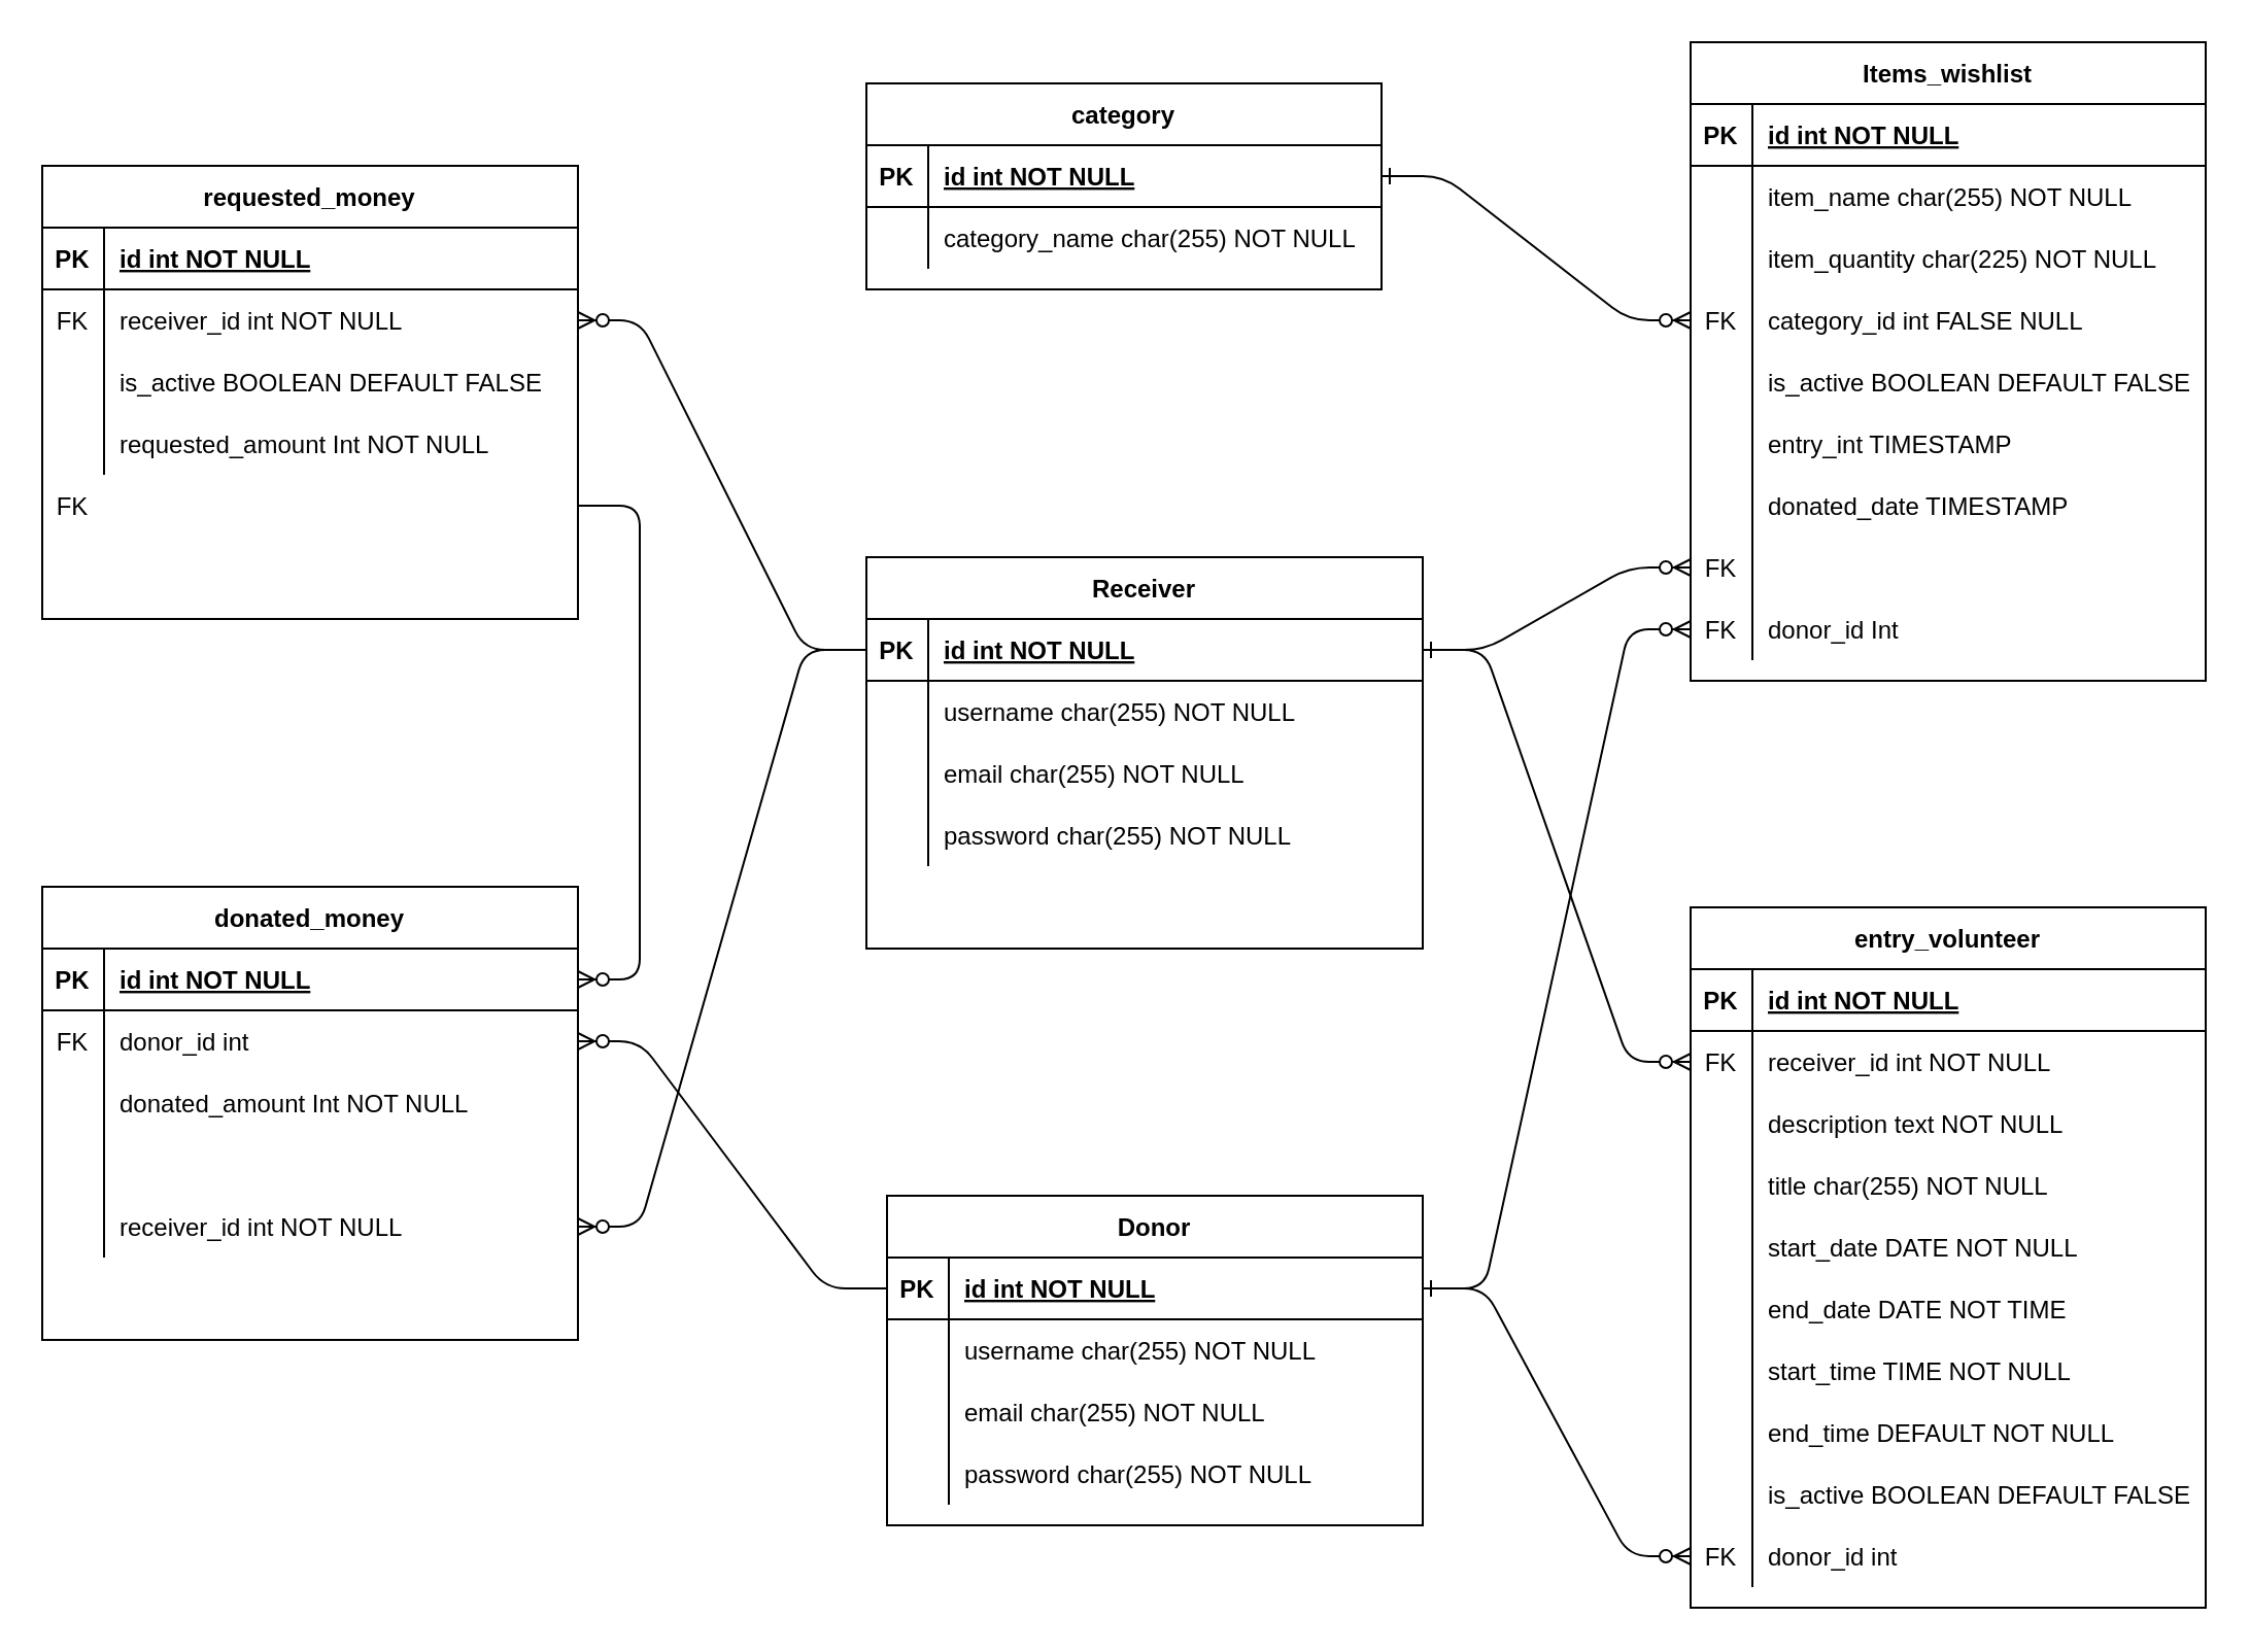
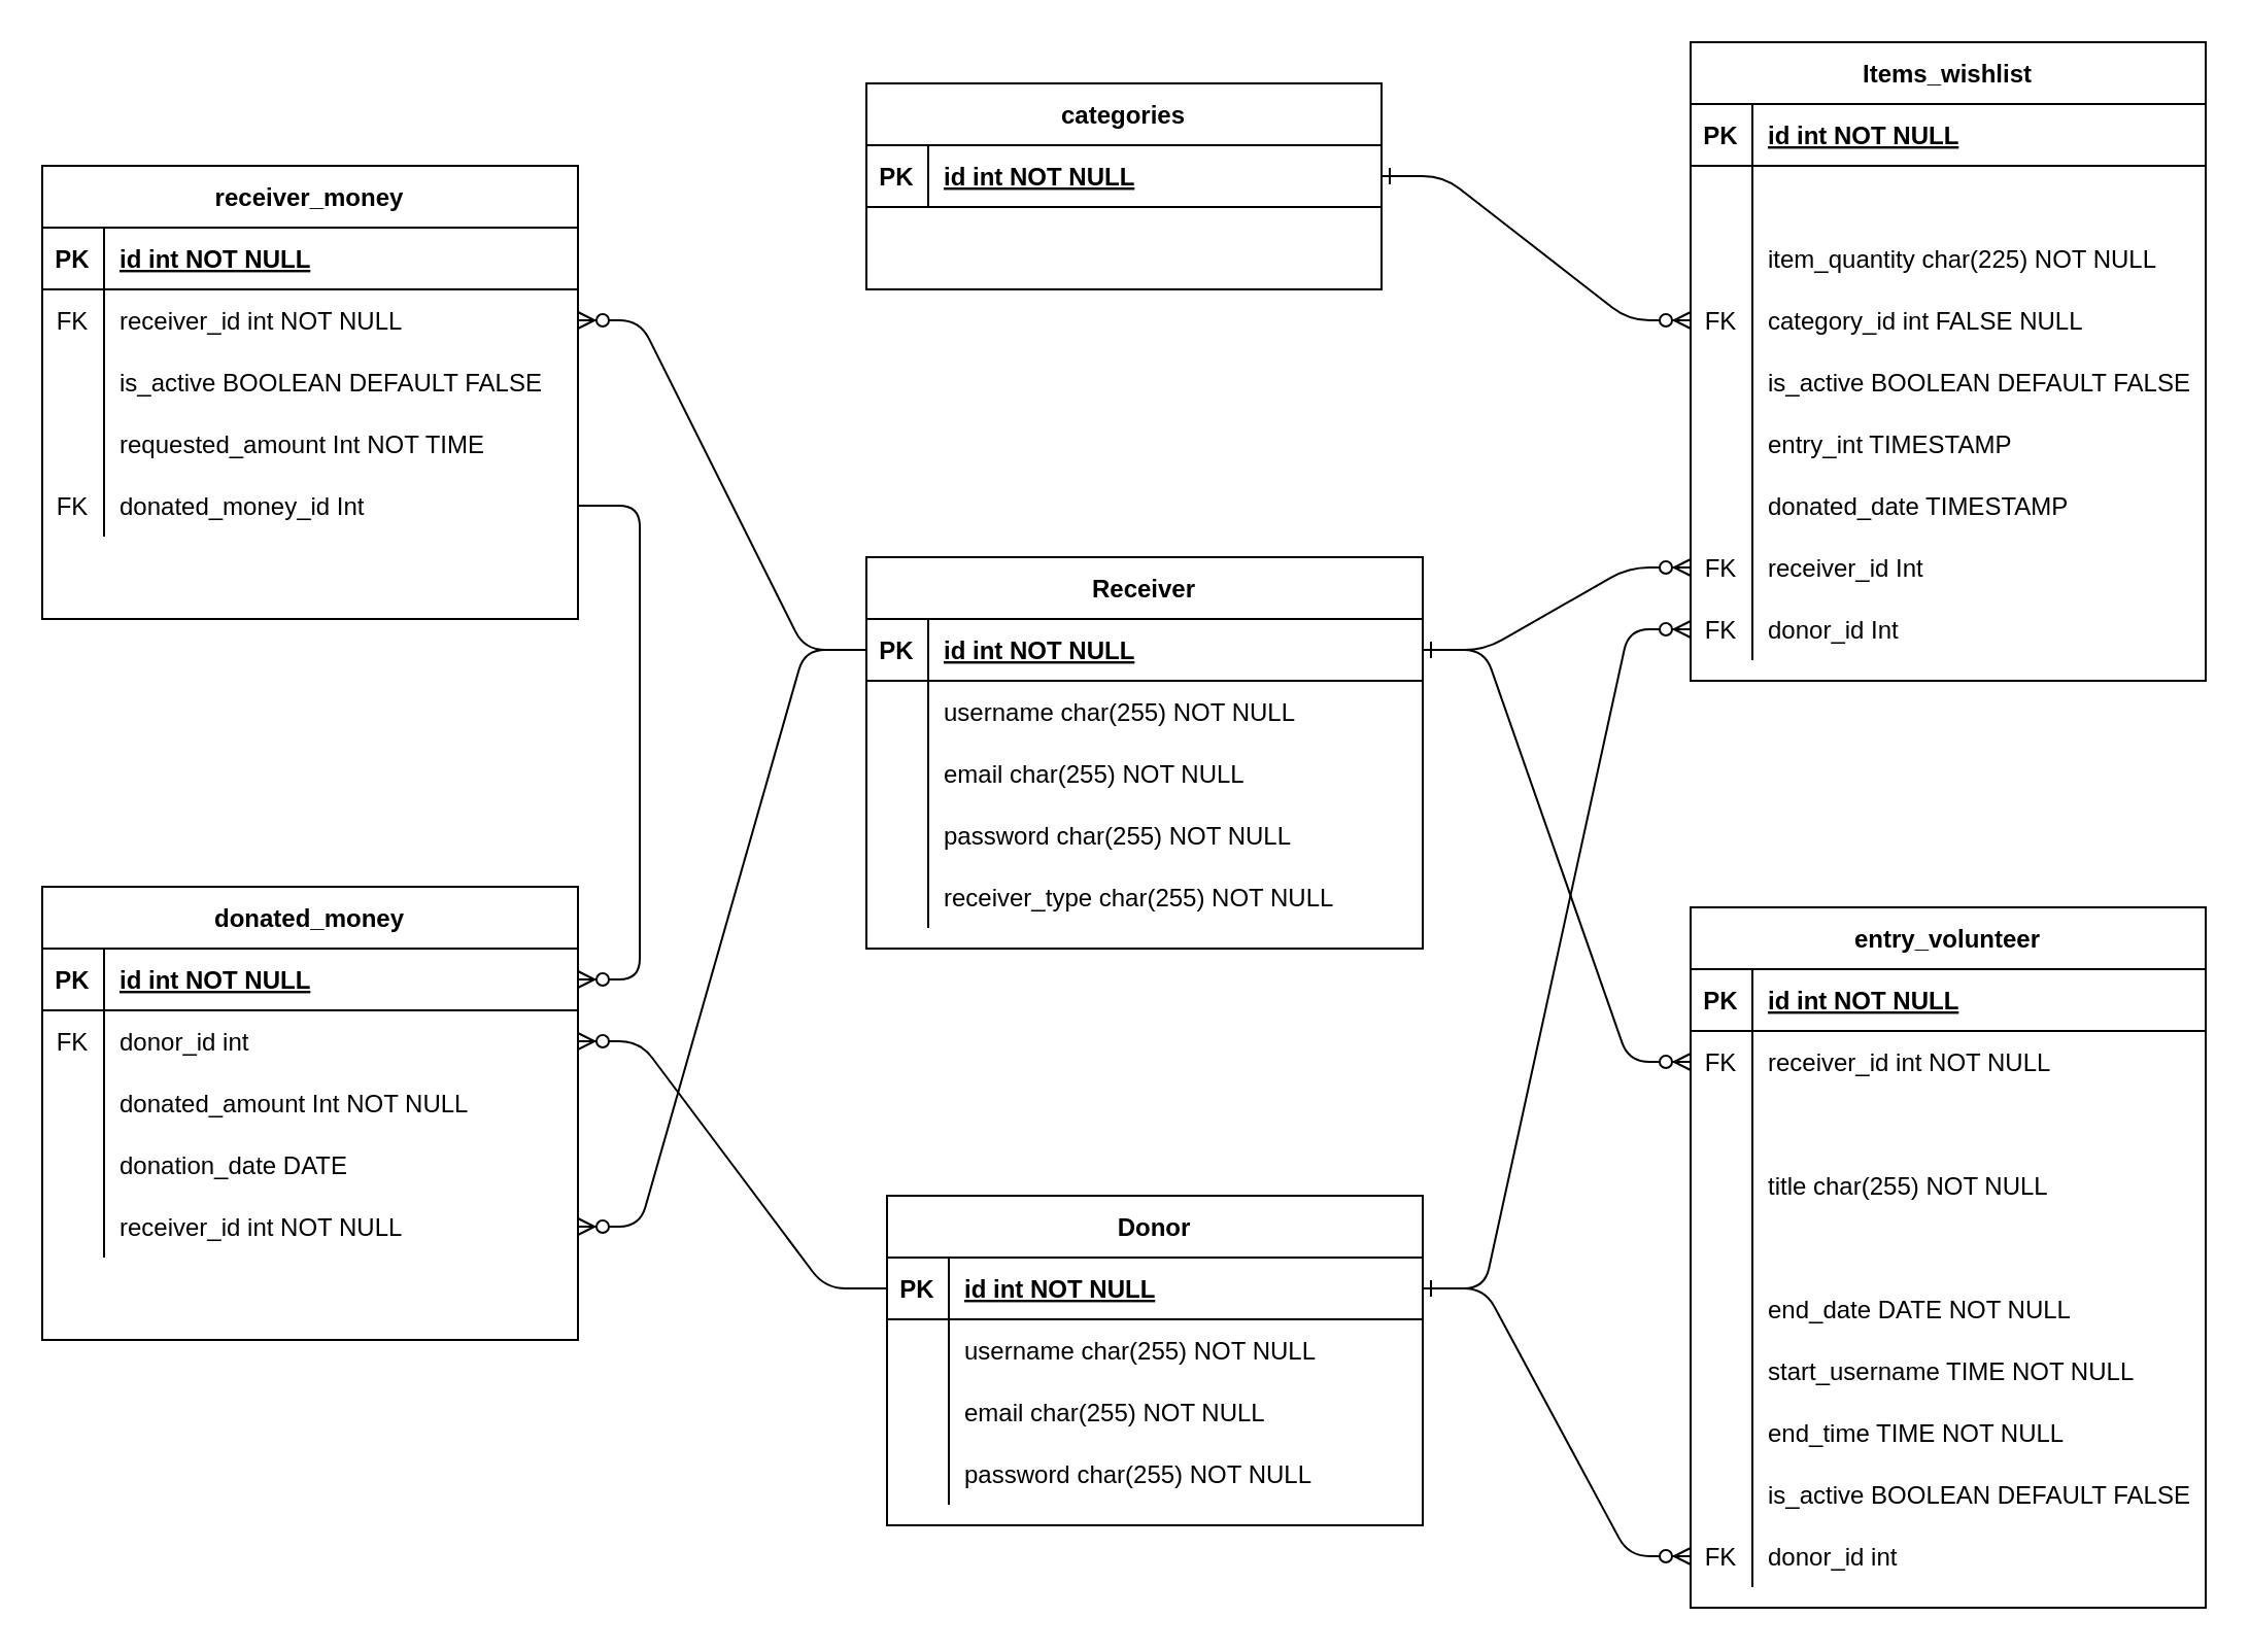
- <mxCell id="107" value="category" style="shape=table;startSize=30;container=1;collapsible=1;childLayout=tableLayout;fixedRows=1;rowLines=0;fontStyle=1;align=center;resizeLast=1;" vertex="1" parent="1"><mxGeometry x="420" y="40" width="250" height="100" as="geometry" /></mxCell>
+ <mxCell id="107" value="categories" style="shape=table;startSize=30;container=1;collapsible=1;childLayout=tableLayout;fixedRows=1;rowLines=0;fontStyle=1;align=center;resizeLast=1;" vertex="1" parent="1"><mxGeometry x="420" y="40" width="250" height="100" as="geometry" /></mxCell>
- <mxCell id="69" value="item_name char(255) NOT NULL" style="shape=partialRectangle;overflow=hidden;connectable=0;fillColor=none;top=0;left=0;bottom=0;right=0;align=left;spacingLeft=6;" vertex="1" parent="67"><mxGeometry x="30" width="220" height="30" as="geometry" /></mxCell>
- <mxCell id="16" value="requested_money" style="shape=table;startSize=30;container=1;collapsible=1;childLayout=tableLayout;fixedRows=1;rowLines=0;fontStyle=1;align=center;resizeLast=1;" vertex="1" parent="1"><mxGeometry x="20" y="80" width="260" height="220" as="geometry" /></mxCell>
+ <mxCell id="16" value="receiver_money" style="shape=table;startSize=30;container=1;collapsible=1;childLayout=tableLayout;fixedRows=1;rowLines=0;fontStyle=1;align=center;resizeLast=1;" vertex="1" parent="1"><mxGeometry x="20" y="80" width="260" height="220" as="geometry" /></mxCell>
- <mxCell id="113" value="category_name char(255) NOT NULL" style="shape=partialRectangle;overflow=hidden;connectable=0;fillColor=none;top=0;left=0;bottom=0;right=0;align=left;spacingLeft=6;" vertex="1" parent="111"><mxGeometry x="30" width="220" height="30" as="geometry" /></mxCell>
- <mxCell id="28" value="requested_amount Int NOT NULL" style="shape=partialRectangle;overflow=hidden;connectable=0;fillColor=none;top=0;left=0;bottom=0;right=0;align=left;spacingLeft=6;" vertex="1" parent="26"><mxGeometry x="30" width="230" height="30" as="geometry" /></mxCell>
+ <mxCell id="28" value="requested_amount Int NOT TIME" style="shape=partialRectangle;overflow=hidden;connectable=0;fillColor=none;top=0;left=0;bottom=0;right=0;align=left;spacingLeft=6;" vertex="1" parent="26"><mxGeometry x="30" width="230" height="30" as="geometry" /></mxCell>
+ <mxCell id="31" value="donated_money_id Int" style="shape=partialRectangle;overflow=hidden;connectable=0;fillColor=none;top=0;left=0;bottom=0;right=0;align=left;spacingLeft=6;" vertex="1" parent="29"><mxGeometry x="30" width="230" height="30" as="geometry" /></mxCell>
+ <mxCell id="87" value="receiver_id Int" style="shape=partialRectangle;overflow=hidden;connectable=0;fillColor=none;top=0;left=0;bottom=0;right=0;align=left;spacingLeft=6;" vertex="1" parent="85"><mxGeometry x="30" width="220" height="30" as="geometry" /></mxCell>
+ <mxCell id="129" value="receiver_type char(255) NOT NULL" style="shape=partialRectangle;overflow=hidden;connectable=0;fillColor=none;top=0;left=0;bottom=0;right=0;align=left;spacingLeft=6;" vertex="1" parent="127"><mxGeometry x="30" width="240" height="30" as="geometry" /></mxCell>
- <mxCell id="41" value="description text NOT NULL" style="shape=partialRectangle;overflow=hidden;connectable=0;fillColor=none;top=0;left=0;bottom=0;right=0;align=left;spacingLeft=6;" vertex="1" parent="39"><mxGeometry x="30" width="220" height="30" as="geometry" /></mxCell>
+ <mxCell id="103" value="donation_date DATE" style="shape=partialRectangle;overflow=hidden;connectable=0;fillColor=none;top=0;left=0;bottom=0;right=0;align=left;spacingLeft=6;" vertex="1" parent="101"><mxGeometry x="30" width="230" height="30" as="geometry" /></mxCell>
- <mxCell id="47" value="start_date DATE NOT NULL" style="shape=partialRectangle;overflow=hidden;connectable=0;fillColor=none;top=0;left=0;bottom=0;right=0;align=left;spacingLeft=6;" vertex="1" parent="45"><mxGeometry x="30" width="220" height="30" as="geometry" /></mxCell>
- <mxCell id="50" value="end_date DATE NOT TIME" style="shape=partialRectangle;overflow=hidden;connectable=0;fillColor=none;top=0;left=0;bottom=0;right=0;align=left;spacingLeft=6;" vertex="1" parent="48"><mxGeometry x="30" width="220" height="30" as="geometry" /></mxCell>
+ <mxCell id="50" value="end_date DATE NOT NULL" style="shape=partialRectangle;overflow=hidden;connectable=0;fillColor=none;top=0;left=0;bottom=0;right=0;align=left;spacingLeft=6;" vertex="1" parent="48"><mxGeometry x="30" width="220" height="30" as="geometry" /></mxCell>
- <mxCell id="53" value="start_time TIME NOT NULL" style="shape=partialRectangle;overflow=hidden;connectable=0;fillColor=none;top=0;left=0;bottom=0;right=0;align=left;spacingLeft=6;" vertex="1" parent="51"><mxGeometry x="30" width="220" height="30" as="geometry" /></mxCell>
+ <mxCell id="53" value="start_username TIME NOT NULL" style="shape=partialRectangle;overflow=hidden;connectable=0;fillColor=none;top=0;left=0;bottom=0;right=0;align=left;spacingLeft=6;" vertex="1" parent="51"><mxGeometry x="30" width="220" height="30" as="geometry" /></mxCell>
- <mxCell id="56" value="end_time DEFAULT NOT NULL" style="shape=partialRectangle;overflow=hidden;connectable=0;fillColor=none;top=0;left=0;bottom=0;right=0;align=left;spacingLeft=6;" vertex="1" parent="54"><mxGeometry x="30" width="220" height="30" as="geometry" /></mxCell>
+ <mxCell id="56" value="end_time TIME NOT NULL" style="shape=partialRectangle;overflow=hidden;connectable=0;fillColor=none;top=0;left=0;bottom=0;right=0;align=left;spacingLeft=6;" vertex="1" parent="54"><mxGeometry x="30" width="220" height="30" as="geometry" /></mxCell>
